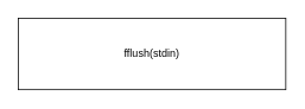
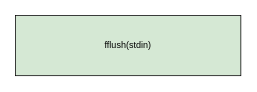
- <mxCell id="2" value="fflush(stdin)" style="rounded=0;whiteSpace=wrap;html=1;" vertex="1" parent="1"><mxGeometry x="20" y="20" width="300" height="80" as="geometry" /></mxCell>
+ <mxCell id="2" value="fflush(stdin)" style="rounded=0;whiteSpace=wrap;html=1;fillColor=#d5e8d4;" vertex="1" parent="1"><mxGeometry x="20" y="20" width="300" height="80" as="geometry" /></mxCell>
